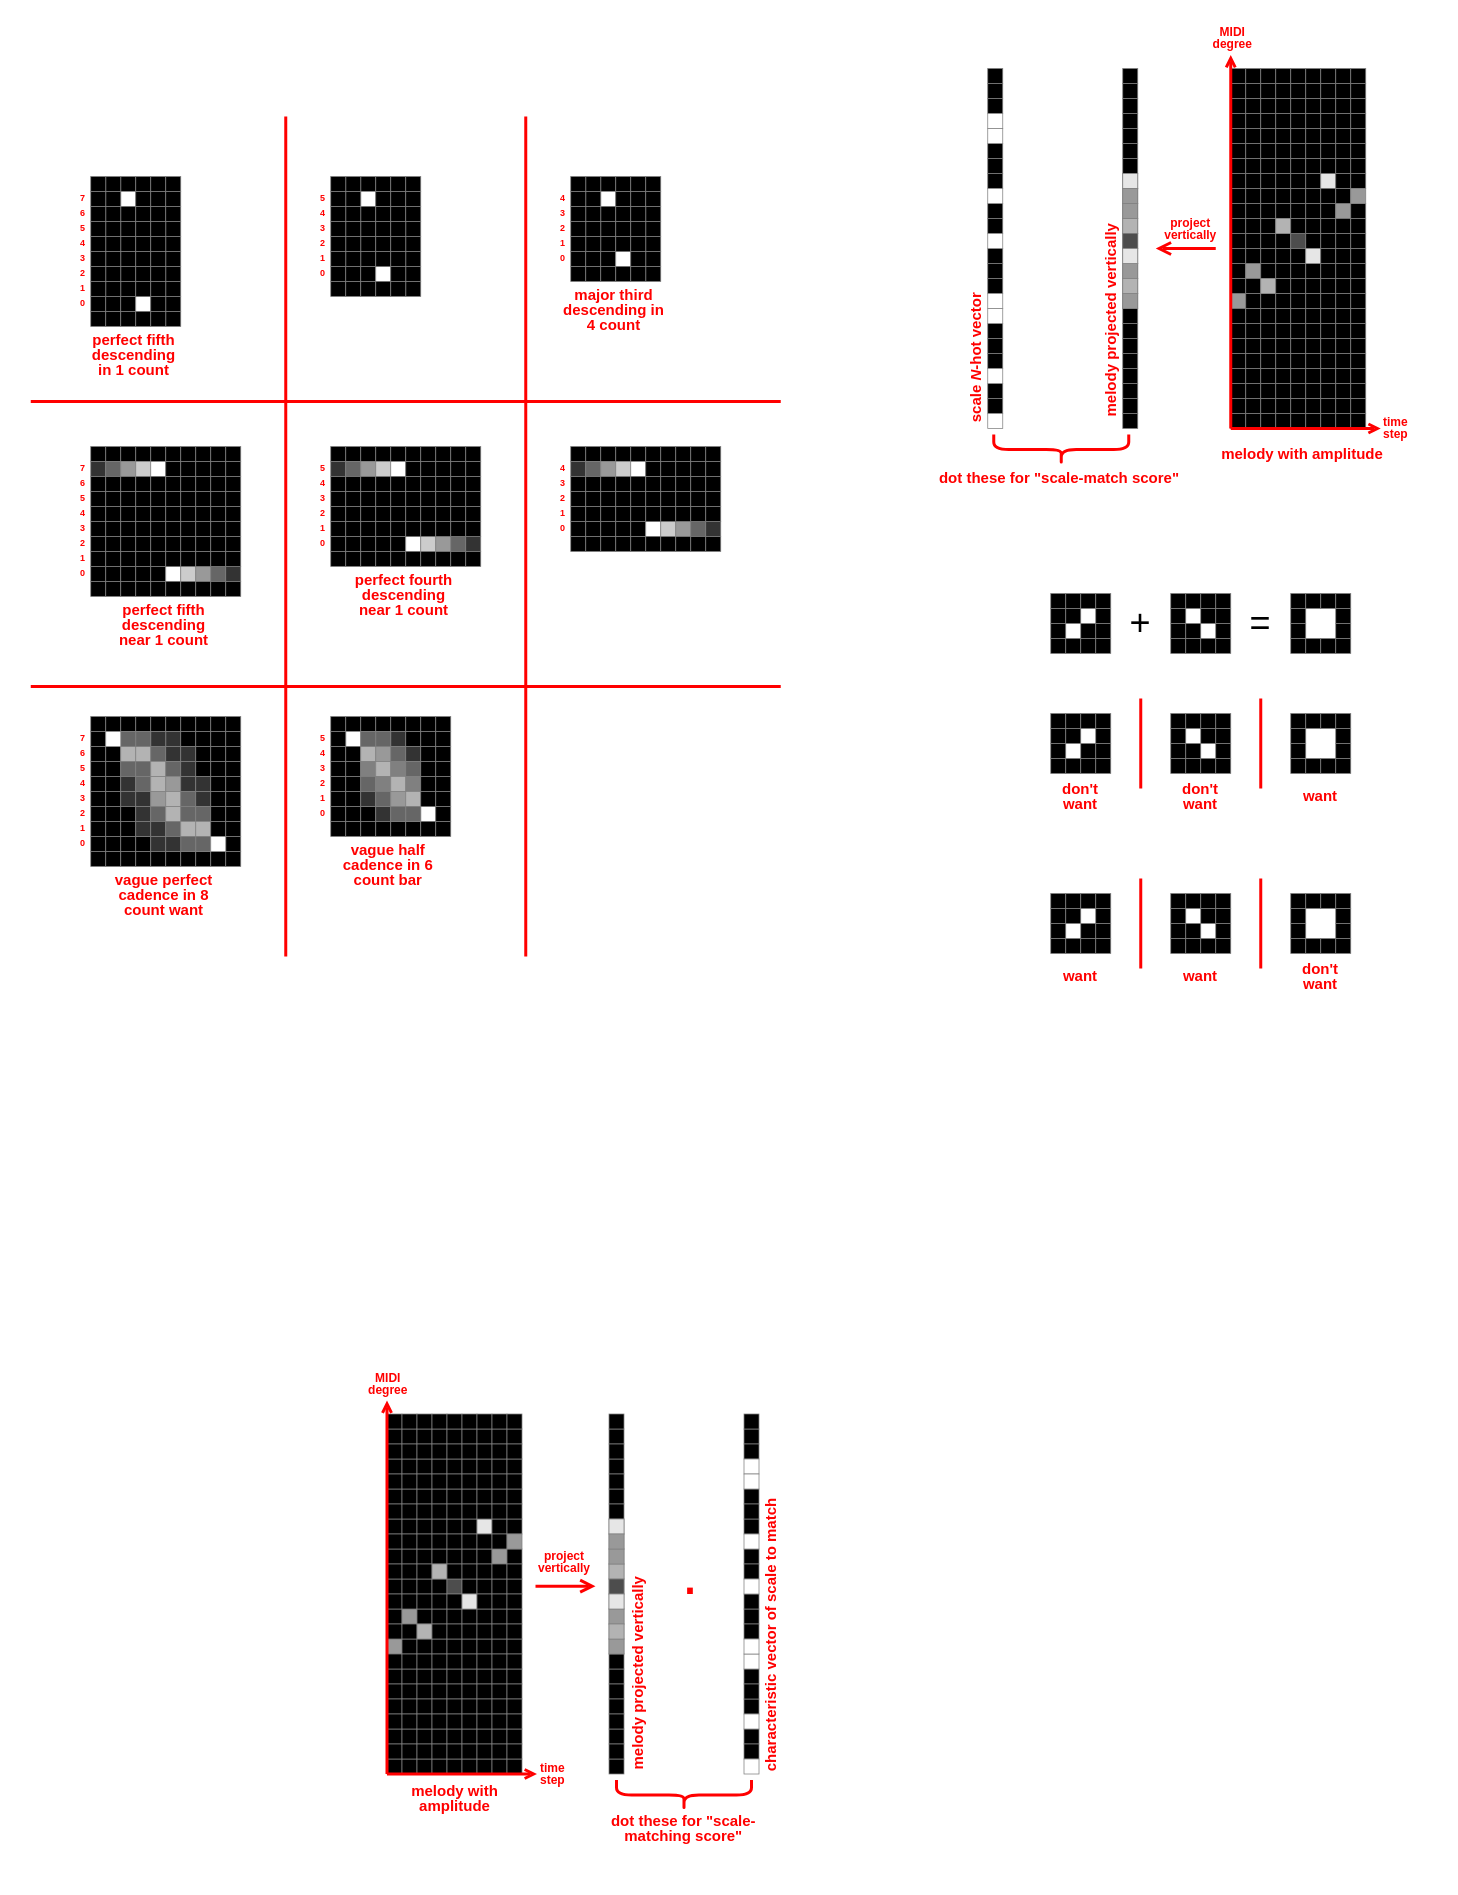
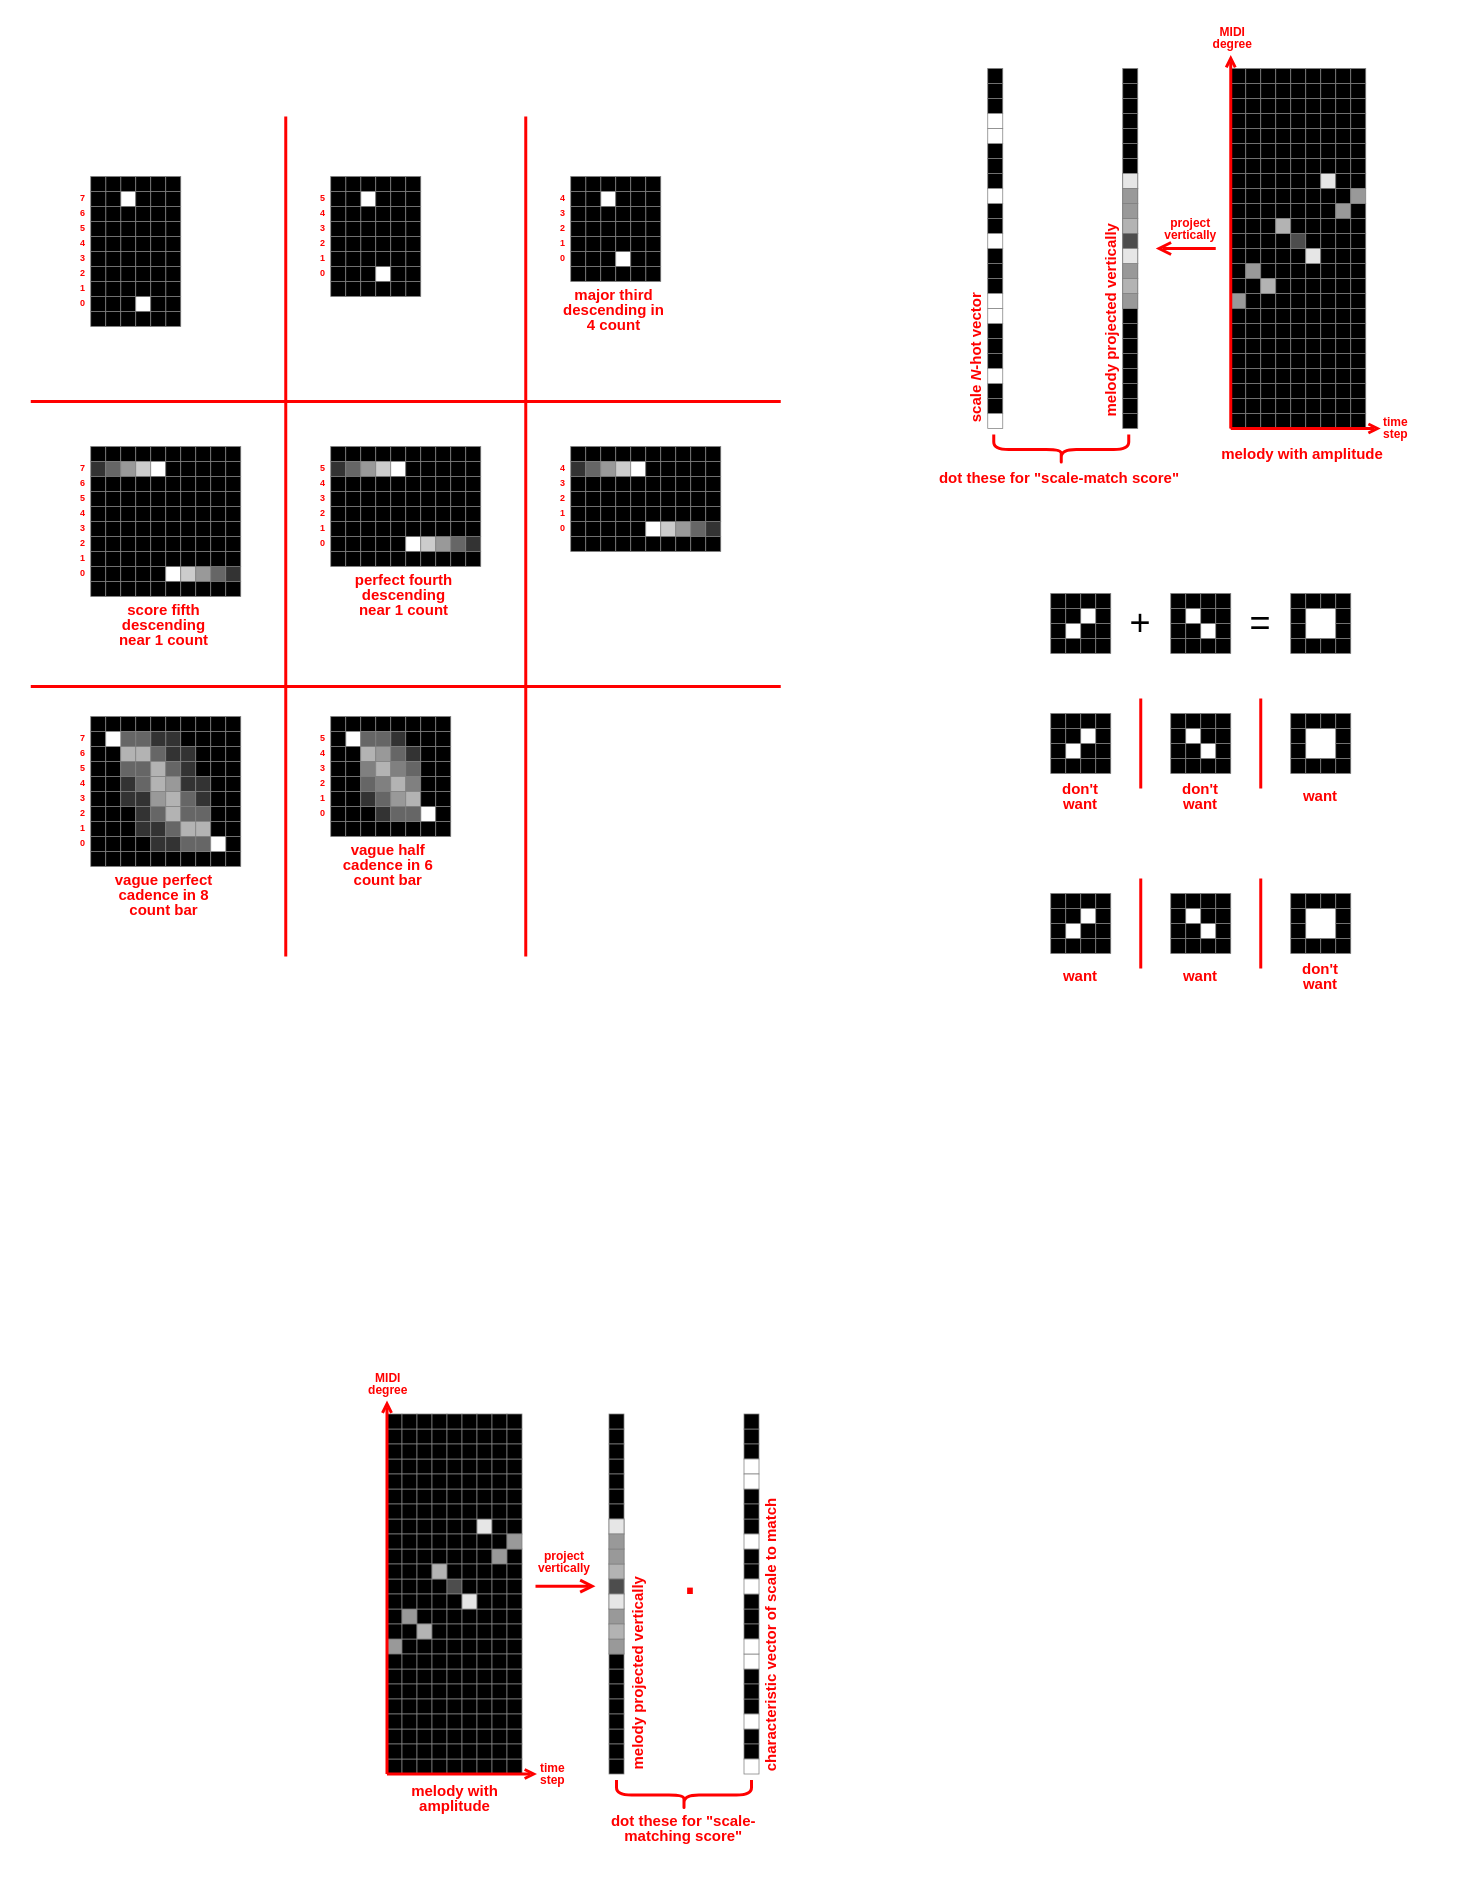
- <mxCell id="618" value="&lt;p style=&quot;line-height: 100%; font-size: 10px;&quot;&gt;&lt;font style=&quot;font-size: 10px;&quot;&gt;perfect fifth descending in 1 count&lt;/font&gt;&lt;/p&gt;" style="text;html=1;strokeColor=none;fillColor=none;align=center;verticalAlign=middle;whiteSpace=wrap;rounded=0;fontColor=#FF0000;fontStyle=1" parent="1" vertex="1"><mxGeometry x="59" y="221" width="60" height="30" as="geometry" /></mxCell>
- <mxCell id="620" value="&lt;p style=&quot;line-height: 100%; font-size: 10px;&quot;&gt;&lt;font style=&quot;font-size: 10px;&quot;&gt;perfect fifth descending near 1 count&lt;/font&gt;&lt;/p&gt;" style="text;html=1;strokeColor=none;fillColor=none;align=center;verticalAlign=middle;whiteSpace=wrap;rounded=0;fontColor=#FF0000;fontStyle=1" parent="1" vertex="1"><mxGeometry x="74" y="401" width="70" height="30" as="geometry" /></mxCell>
+ <mxCell id="620" value="&lt;p style=&quot;line-height: 100%; font-size: 10px;&quot;&gt;&lt;font style=&quot;font-size: 10px;&quot;&gt;score fifth descending near 1 count&lt;/font&gt;&lt;/p&gt;" style="text;html=1;strokeColor=none;fillColor=none;align=center;verticalAlign=middle;whiteSpace=wrap;rounded=0;fontColor=#FF0000;fontStyle=1" parent="1" vertex="1"><mxGeometry x="74" y="401" width="70" height="30" as="geometry" /></mxCell>
- <mxCell id="622" value="&lt;p style=&quot;line-height: 100%; font-size: 10px;&quot;&gt;&lt;font style=&quot;font-size: 10px;&quot;&gt;vague perfect cadence in 8 count want&lt;/font&gt;&lt;/p&gt;" style="text;html=1;strokeColor=none;fillColor=none;align=center;verticalAlign=middle;whiteSpace=wrap;rounded=0;fontColor=#FF0000;fontStyle=1" parent="1" vertex="1"><mxGeometry x="74" y="581" width="70" height="30" as="geometry" /></mxCell>
+ <mxCell id="622" value="&lt;p style=&quot;line-height: 100%; font-size: 10px;&quot;&gt;&lt;font style=&quot;font-size: 10px;&quot;&gt;vague perfect cadence in 8 count bar&lt;/font&gt;&lt;/p&gt;" style="text;html=1;strokeColor=none;fillColor=none;align=center;verticalAlign=middle;whiteSpace=wrap;rounded=0;fontColor=#FF0000;fontStyle=1" parent="1" vertex="1"><mxGeometry x="74" y="581" width="70" height="30" as="geometry" /></mxCell>
